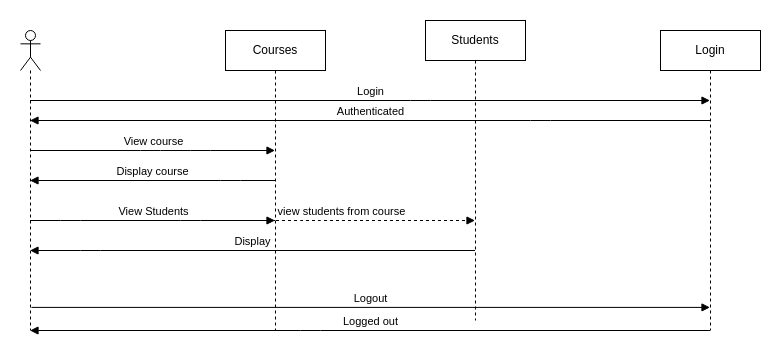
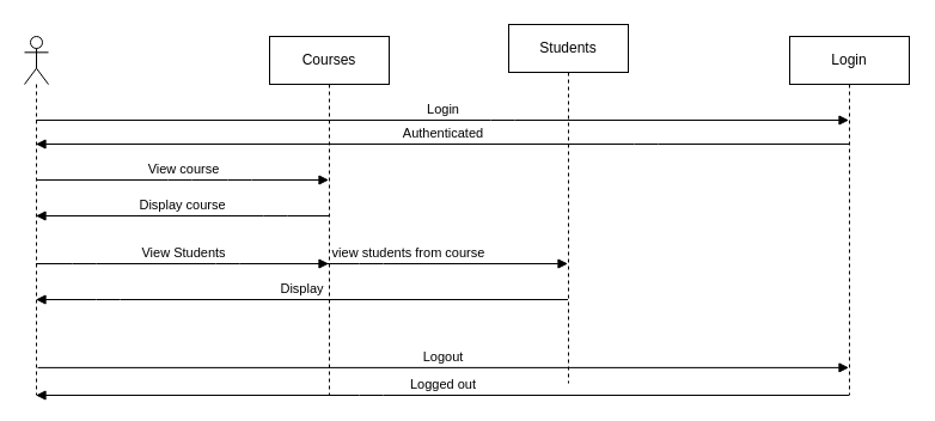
- <mxCell id="11" value="view students from course&lt;br&gt;" style="html=1;verticalAlign=bottom;endArrow=block;dashed=1;" edge="1" parent="1" source="3" target="5"><mxGeometry width="80" relative="1" as="geometry"><mxPoint x="20" y="360" as="sourcePoint" /><mxPoint x="100" y="360" as="targetPoint" /><Array as="points"><mxPoint x="240" y="220" /><mxPoint x="310" y="220" /></Array></mxGeometry></mxCell>
+ <mxCell id="11" value="view students from course&lt;br&gt;" style="html=1;verticalAlign=bottom;endArrow=block;" edge="1" parent="1" source="3" target="5"><mxGeometry width="80" relative="1" as="geometry"><mxPoint x="20" y="360" as="sourcePoint" /><mxPoint x="100" y="360" as="targetPoint" /><Array as="points"><mxPoint x="240" y="220" /><mxPoint x="310" y="220" /></Array></mxGeometry></mxCell>
